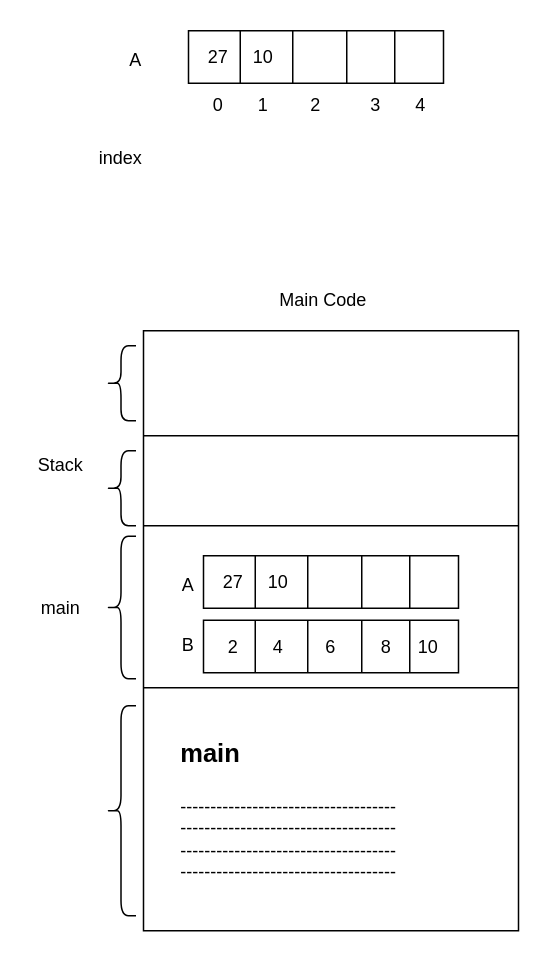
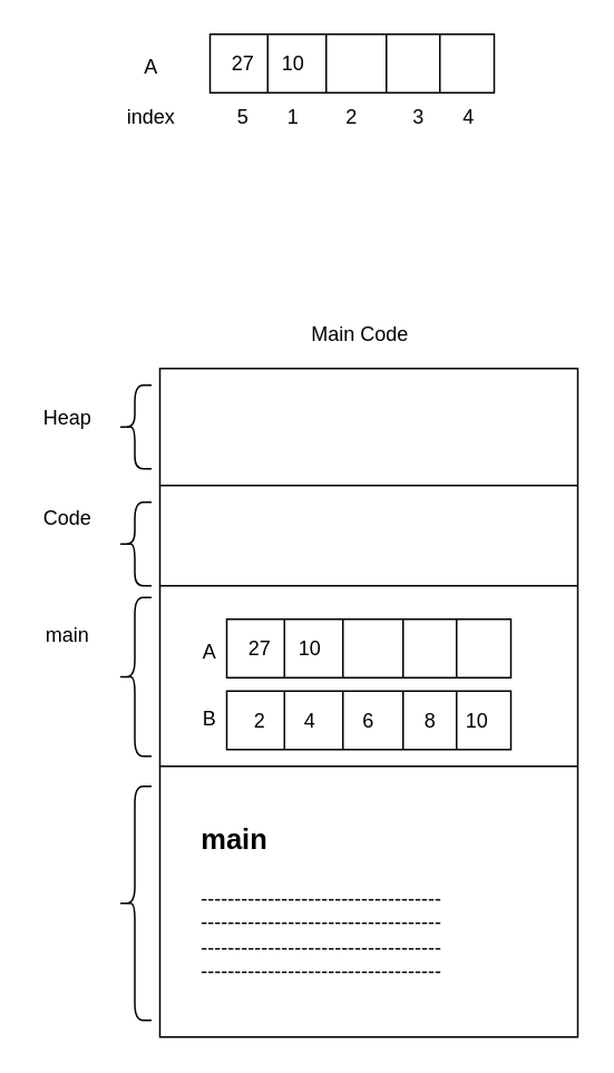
- <mxCell id="25" value="0" style="text;html=1;strokeColor=none;fillColor=none;align=center;verticalAlign=middle;whiteSpace=wrap;rounded=0;" parent="1" vertex="1"><mxGeometry x="125" y="60" width="40" height="20" as="geometry" /></mxCell>
+ <mxCell id="25" value="5" style="text;html=1;strokeColor=none;fillColor=none;align=center;verticalAlign=middle;whiteSpace=wrap;rounded=0;" parent="1" vertex="1"><mxGeometry x="125" y="60" width="40" height="20" as="geometry" /></mxCell>
- <mxCell id="24" value="index" style="text;html=1;strokeColor=none;fillColor=none;align=center;verticalAlign=middle;whiteSpace=wrap;rounded=0;" parent="1" vertex="1"><mxGeometry x="60" y="95" width="40" height="20" as="geometry" /></mxCell>
+ <mxCell id="24" value="index" style="text;html=1;strokeColor=none;fillColor=none;align=center;verticalAlign=middle;whiteSpace=wrap;rounded=0;" parent="1" vertex="1"><mxGeometry x="70" y="60" width="40" height="20" as="geometry" /></mxCell>
+ <mxCell id="41" value="Heap" style="text;html=1;strokeColor=none;fillColor=none;align=center;verticalAlign=middle;whiteSpace=wrap;rounded=0;" vertex="1" parent="1"><mxGeometry x="20" y="240" width="40" height="20" as="geometry" /></mxCell>
- <mxCell id="42" value="Stack" style="text;html=1;strokeColor=none;fillColor=none;align=center;verticalAlign=middle;whiteSpace=wrap;rounded=0;" vertex="1" parent="1"><mxGeometry x="20" y="300" width="40" height="20" as="geometry" /></mxCell>
+ <mxCell id="42" value="Code" style="text;html=1;strokeColor=none;fillColor=none;align=center;verticalAlign=middle;whiteSpace=wrap;rounded=0;" vertex="1" parent="1"><mxGeometry x="20" y="300" width="40" height="20" as="geometry" /></mxCell>
- <mxCell id="43" value="main" style="text;html=1;strokeColor=none;fillColor=none;align=center;verticalAlign=middle;whiteSpace=wrap;rounded=0;" vertex="1" parent="1"><mxGeometry x="20" y="395" width="40" height="20" as="geometry" /></mxCell>
+ <mxCell id="43" value="main" style="text;html=1;strokeColor=none;fillColor=none;align=center;verticalAlign=middle;whiteSpace=wrap;rounded=0;" vertex="1" parent="1"><mxGeometry x="20" y="370" width="40" height="20" as="geometry" /></mxCell>
